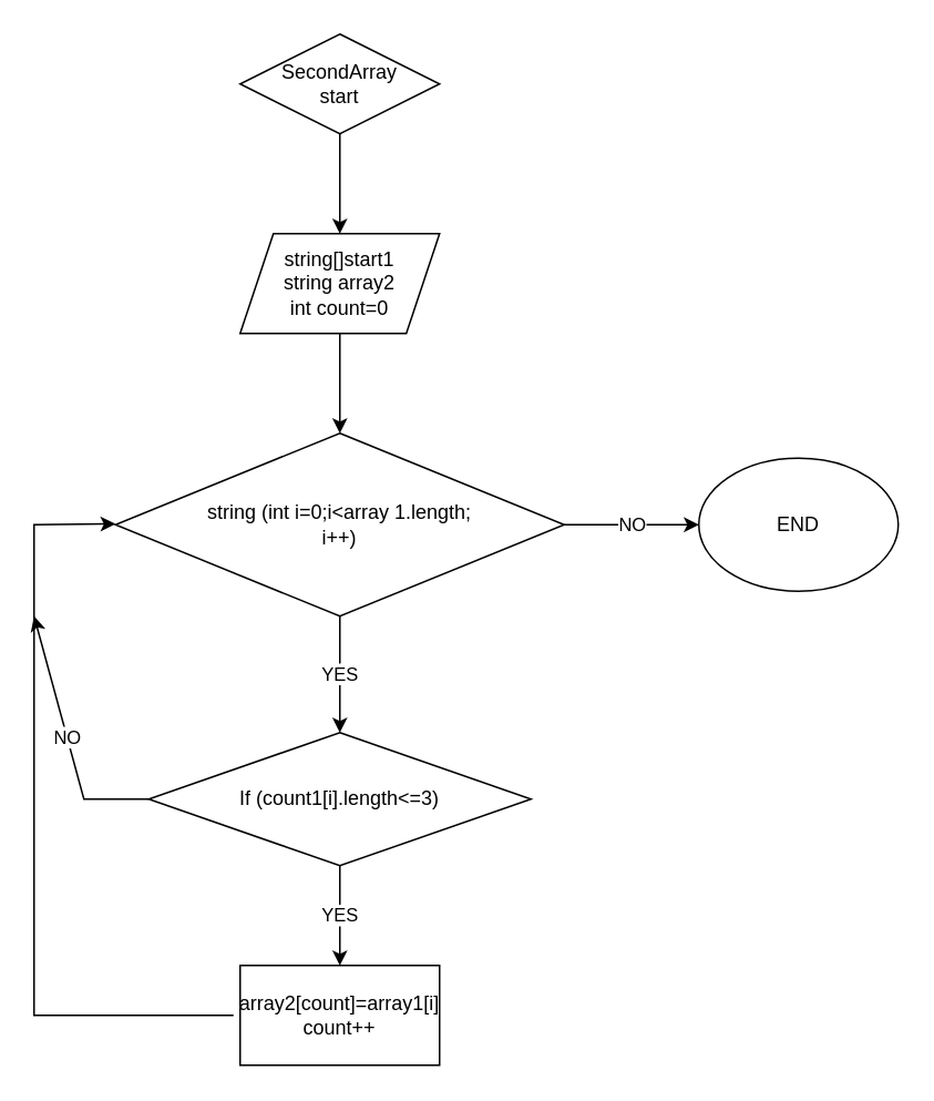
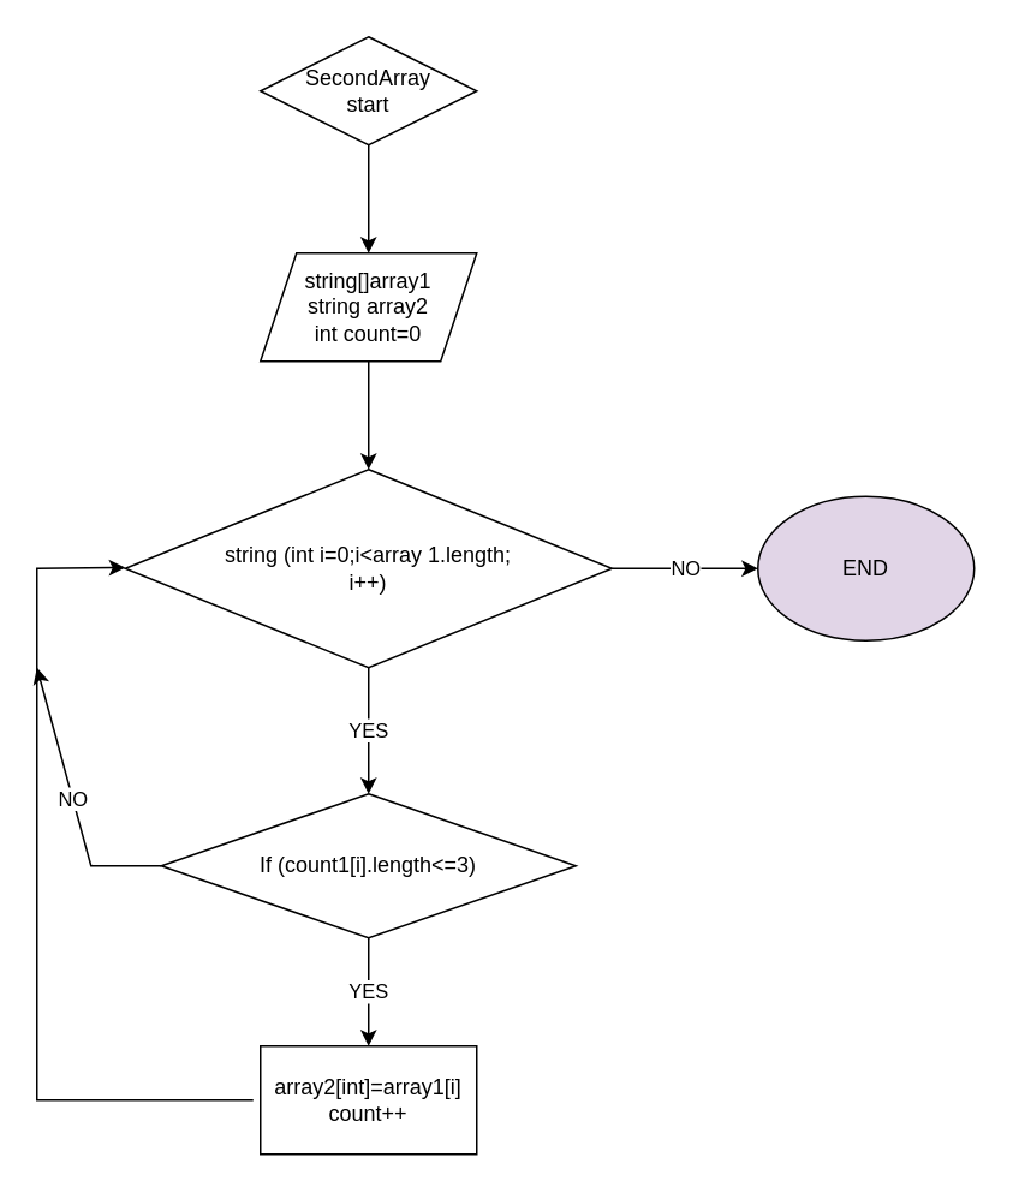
- <mxCell id="4" value="string[]start1&lt;br&gt;string array2&lt;br&gt;int count=0" style="shape=parallelogram;perimeter=parallelogramPerimeter;whiteSpace=wrap;html=1;fixedSize=1;" vertex="1" parent="1"><mxGeometry x="144" y="140" width="120" height="60" as="geometry" /></mxCell>
+ <mxCell id="4" value="string[]array1&lt;br&gt;string array2&lt;br&gt;int count=0" style="shape=parallelogram;perimeter=parallelogramPerimeter;whiteSpace=wrap;html=1;fixedSize=1;" vertex="1" parent="1"><mxGeometry x="144" y="140" width="120" height="60" as="geometry" /></mxCell>
- <mxCell id="14" value="END" style="ellipse;whiteSpace=wrap;html=1;" vertex="1" parent="1"><mxGeometry x="420" y="275" width="120" height="80" as="geometry" /></mxCell>
+ <mxCell id="14" value="END" style="ellipse;whiteSpace=wrap;html=1;fillColor=#e1d5e7;" vertex="1" parent="1"><mxGeometry x="420" y="275" width="120" height="80" as="geometry" /></mxCell>
- <mxCell id="11" value="array2[count]=array1[i]&lt;br&gt;count++" style="rounded=0;whiteSpace=wrap;html=1;" vertex="1" parent="1"><mxGeometry x="144" y="580" width="120" height="60" as="geometry" /></mxCell>
+ <mxCell id="11" value="array2[int]=array1[i]&lt;br&gt;count++" style="rounded=0;whiteSpace=wrap;html=1;" vertex="1" parent="1"><mxGeometry x="144" y="580" width="120" height="60" as="geometry" /></mxCell>
